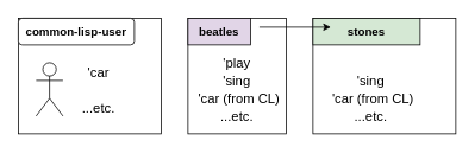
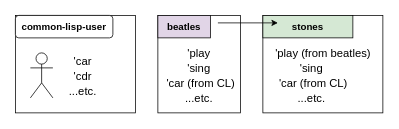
+ <mxCell id="16" value="&lt;font style=&quot;font-size: 15px;&quot;&gt;'play (from beatles)&lt;br&gt;&lt;/font&gt;" style="text;html=1;strokeColor=none;fillColor=none;align=center;verticalAlign=middle;whiteSpace=wrap;rounded=0;" vertex="1" parent="1"><mxGeometry x="362.5" y="60" width="135" height="20" as="geometry" /></mxCell>
+ <mxCell id="5" value="&lt;font style=&quot;font-size: 15px;&quot;&gt;'cdr&lt;/font&gt;" style="text;html=1;strokeColor=none;fillColor=none;align=center;verticalAlign=middle;whiteSpace=wrap;rounded=0;" parent="1" vertex="1"><mxGeometry x="90" y="90" width="40" height="20" as="geometry" /></mxCell>
